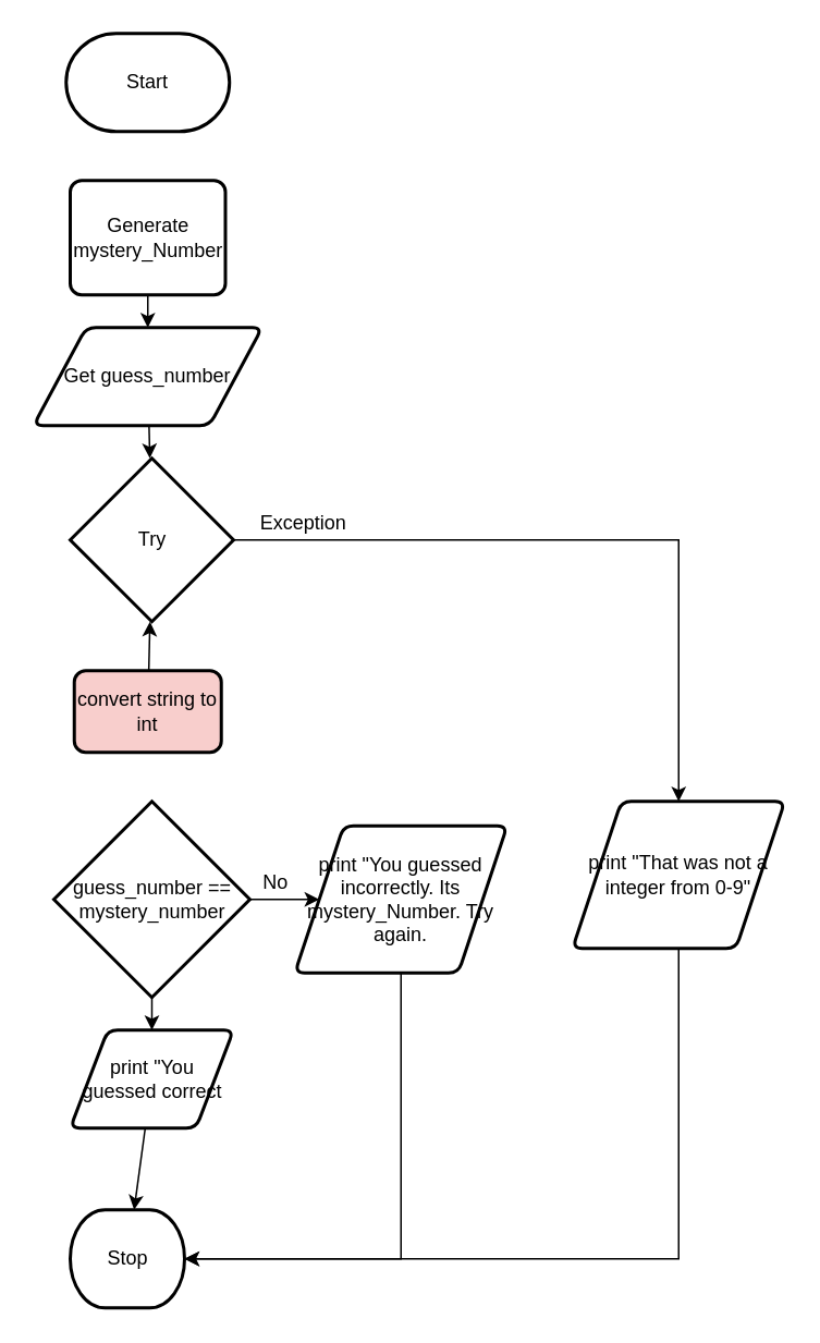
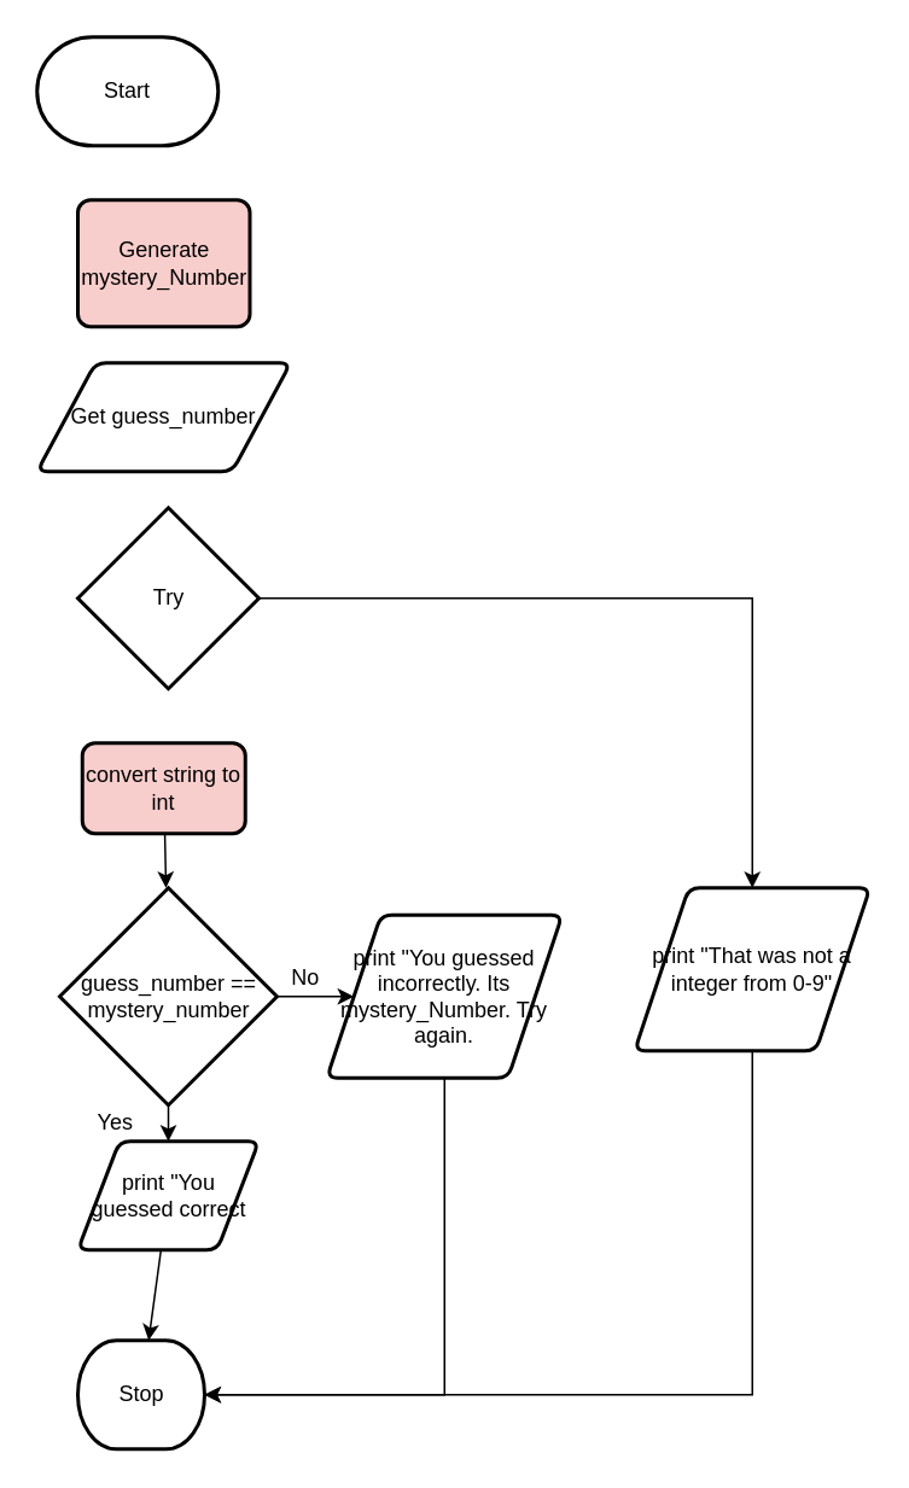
- <mxCell id="2" value="Start" style="strokeWidth=2;html=1;shape=mxgraph.flowchart.terminator;whiteSpace=wrap;" parent="1" vertex="1"><mxGeometry x="40" y="20" width="100" height="60" as="geometry" /></mxCell>
+ <mxCell id="2" value="Start" style="strokeWidth=2;html=1;shape=mxgraph.flowchart.terminator;whiteSpace=wrap;" parent="1" vertex="1"><mxGeometry x="20" y="20" width="100" height="60" as="geometry" /></mxCell>
- <mxCell id="14" value="&lt;span&gt;Generate mystery_Number&lt;/span&gt;" style="rounded=1;whiteSpace=wrap;html=1;absoluteArcSize=1;arcSize=14;strokeWidth=2;" parent="1" vertex="1"><mxGeometry x="42.5" y="110" width="95" height="70" as="geometry" /></mxCell>
+ <mxCell id="14" value="&lt;span&gt;Generate mystery_Number&lt;/span&gt;" style="rounded=1;whiteSpace=wrap;html=1;absoluteArcSize=1;arcSize=14;strokeWidth=2;fillColor=#f8cecc;" parent="1" vertex="1"><mxGeometry x="42.5" y="110" width="95" height="70" as="geometry" /></mxCell>
- <mxCell id="13" style="edgeStyle=none;html=1;exitX=0.5;exitY=1;exitDx=0;exitDy=0;" parent="1" source="14" target="4" edge="1"><mxGeometry relative="1" as="geometry"><mxPoint x="90" y="170" as="sourcePoint" /></mxGeometry></mxCell>
- <mxCell id="3" style="edgeStyle=none;rounded=0;html=1;" parent="1" source="4" target="18" edge="1"><mxGeometry relative="1" as="geometry" /></mxCell>
- <mxCell id="21" value="Exception" style="text;html=1;align=center;verticalAlign=middle;resizable=0;points=[];autosize=1;strokeColor=none;fillColor=none;" parent="1" vertex="1"><mxGeometry x="150" y="310" width="70" height="20" as="geometry" /></mxCell>
- <mxCell id="22" style="edgeStyle=none;rounded=0;html=1;" edge="1" parent="1" source="23" target="18"><mxGeometry relative="1" as="geometry" /></mxCell>
+ <mxCell id="22" style="edgeStyle=none;rounded=0;html=1;" edge="1" parent="1" source="23" target="10"><mxGeometry relative="1" as="geometry" /></mxCell>
+ <mxCell id="19" value="Yes&lt;br&gt;" style="text;html=1;align=center;verticalAlign=middle;resizable=0;points=[];autosize=1;strokeColor=none;fillColor=none;" parent="1" vertex="1"><mxGeometry x="42.5" y="610" width="40" height="20" as="geometry" /></mxCell>
